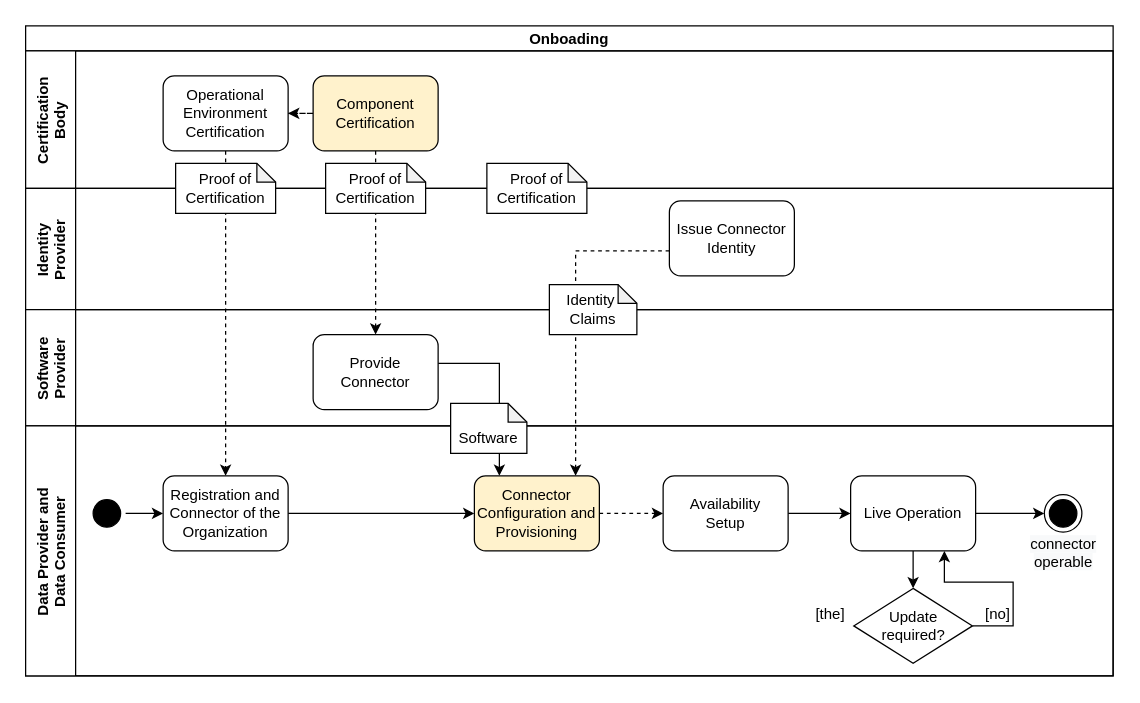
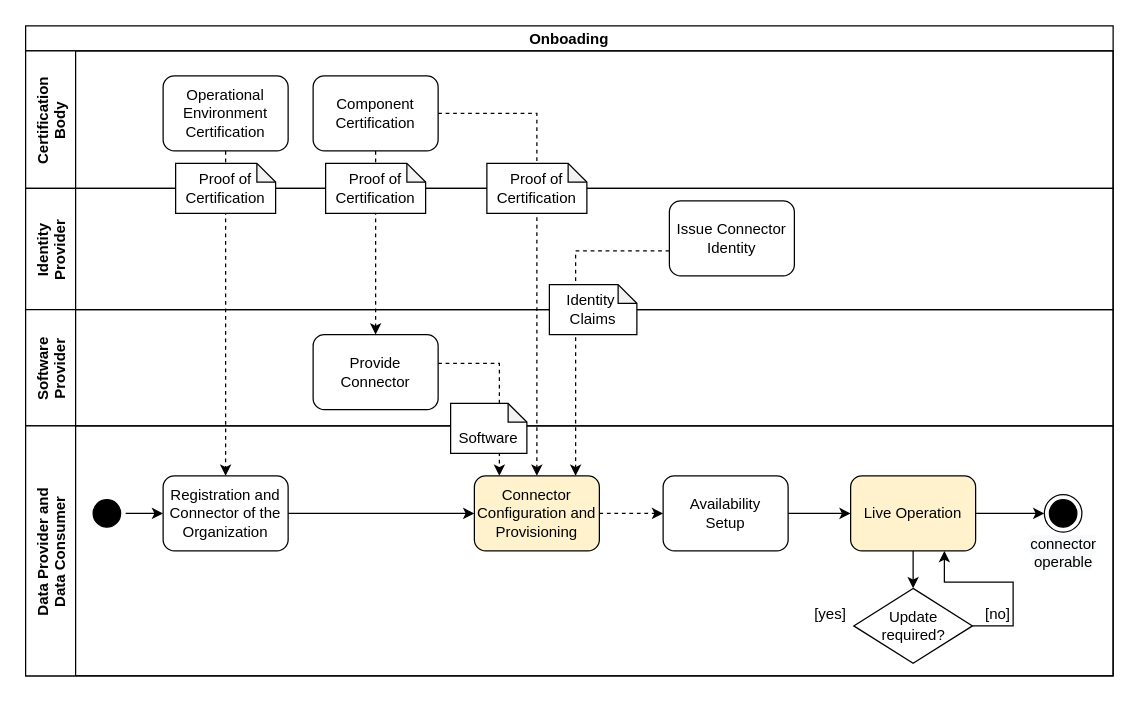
- <mxCell id="7" style="edgeStyle=orthogonalEdgeStyle;rounded=0;orthogonalLoop=1;jettySize=auto;html=1;strokeColor=#000000;dashed=1;" edge="1" parent="2" source="10" target="9"><mxGeometry relative="1" as="geometry" /></mxCell>
+ <mxCell id="7" style="edgeStyle=orthogonalEdgeStyle;rounded=0;orthogonalLoop=1;jettySize=auto;html=1;entryX=0.5;entryY=0;entryDx=0;entryDy=0;strokeColor=#000000;dashed=1;" edge="1" parent="2" source="10" target="25"><mxGeometry relative="1" as="geometry" /></mxCell>
- <mxCell id="10" value="Component Certification" style="rounded=1;whiteSpace=wrap;html=1;strokeColor=default;fillColor=#fff2cc;" vertex="1" parent="8"><mxGeometry x="230" y="20" width="100" height="60" as="geometry" /></mxCell>
+ <mxCell id="10" value="Component Certification" style="rounded=1;whiteSpace=wrap;html=1;strokeColor=default;" vertex="1" parent="8"><mxGeometry x="230" y="20" width="100" height="60" as="geometry" /></mxCell>
- <mxCell id="5" style="edgeStyle=orthogonalEdgeStyle;rounded=0;orthogonalLoop=1;jettySize=auto;html=1;strokeColor=#000000;dashed=0;" edge="1" parent="2" source="17" target="25"><mxGeometry relative="1" as="geometry"><Array as="points"><mxPoint x="379" y="270" /></Array></mxGeometry></mxCell>
+ <mxCell id="5" style="edgeStyle=orthogonalEdgeStyle;rounded=0;orthogonalLoop=1;jettySize=auto;html=1;strokeColor=#000000;dashed=1;" edge="1" parent="2" source="17" target="25"><mxGeometry relative="1" as="geometry"><Array as="points"><mxPoint x="379" y="270" /></Array></mxGeometry></mxCell>
- <mxCell id="30" value="Live Operation" style="rounded=1;whiteSpace=wrap;html=1;strokeColor=default;" vertex="1" parent="19"><mxGeometry x="660" y="40" width="100" height="60" as="geometry" /></mxCell>
+ <mxCell id="30" value="Live Operation" style="rounded=1;whiteSpace=wrap;html=1;strokeColor=default;fillColor=#fff2cc;" vertex="1" parent="19"><mxGeometry x="660" y="40" width="100" height="60" as="geometry" /></mxCell>
- <mxCell id="33" value="[the]" style="text;html=1;strokeColor=none;fillColor=none;align=center;verticalAlign=middle;whiteSpace=wrap;rounded=0;" vertex="1" parent="19"><mxGeometry x="613.5" y="136" width="60" height="30" as="geometry" /></mxCell>
+ <mxCell id="33" value="[yes]" style="text;html=1;strokeColor=none;fillColor=none;align=center;verticalAlign=middle;whiteSpace=wrap;rounded=0;" vertex="1" parent="19"><mxGeometry x="613.5" y="136" width="60" height="30" as="geometry" /></mxCell>
